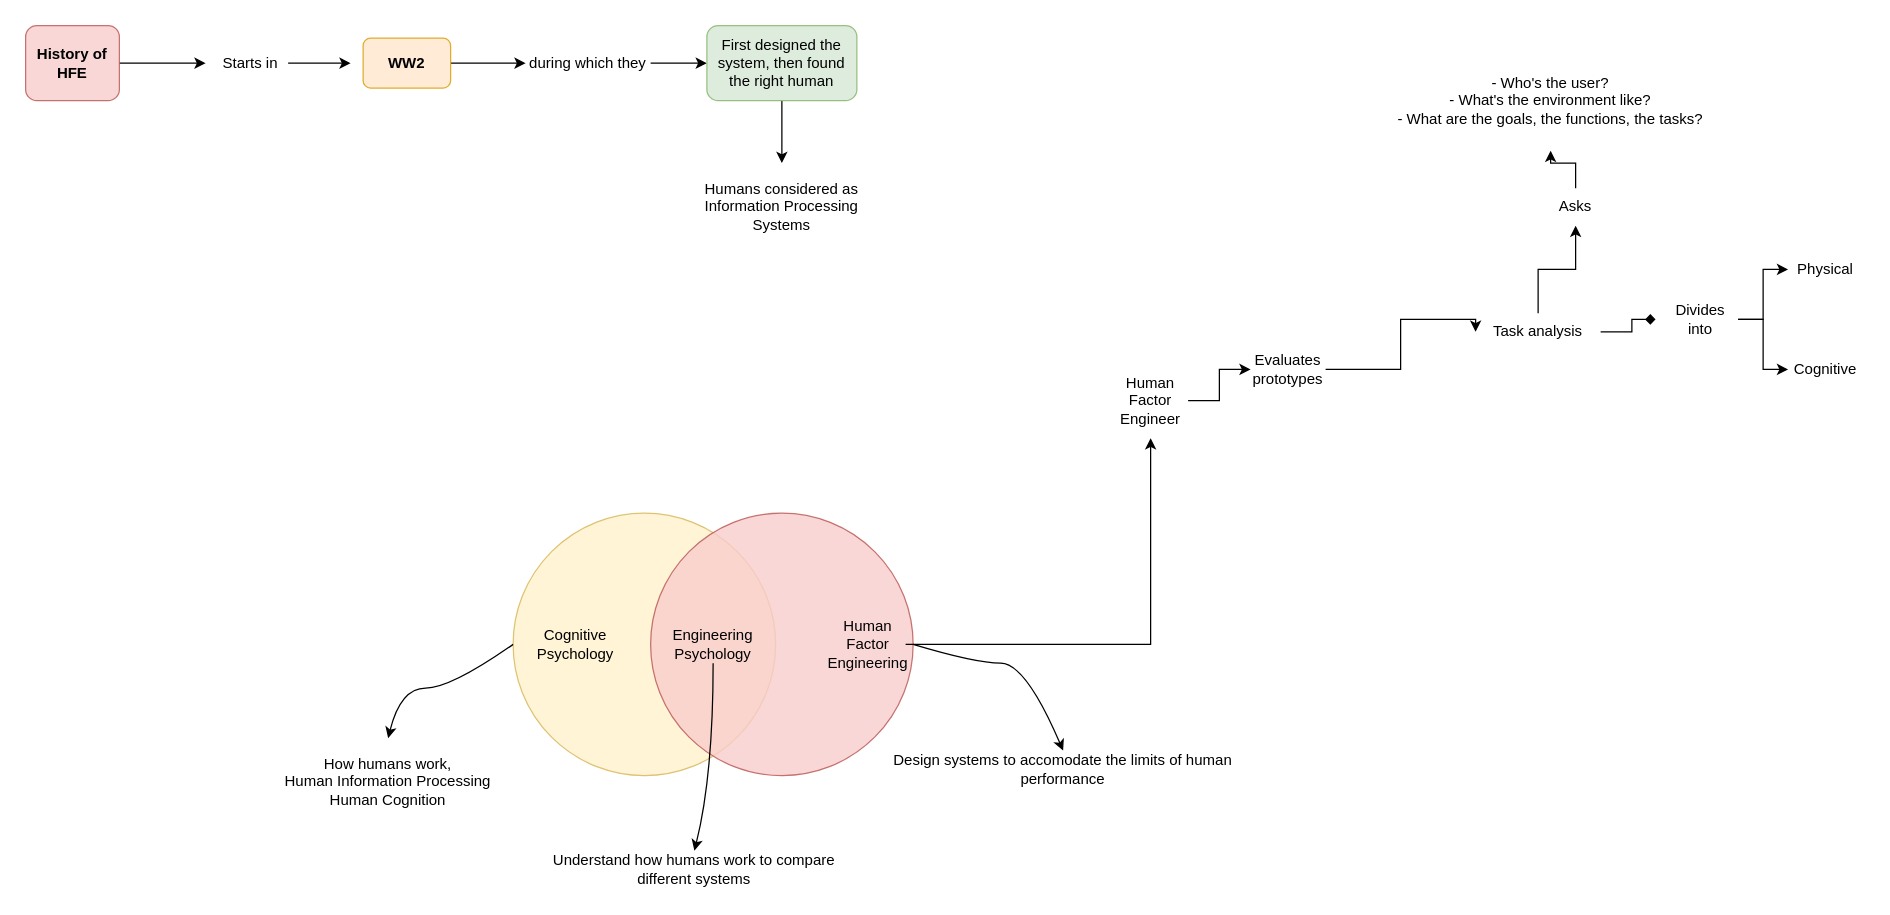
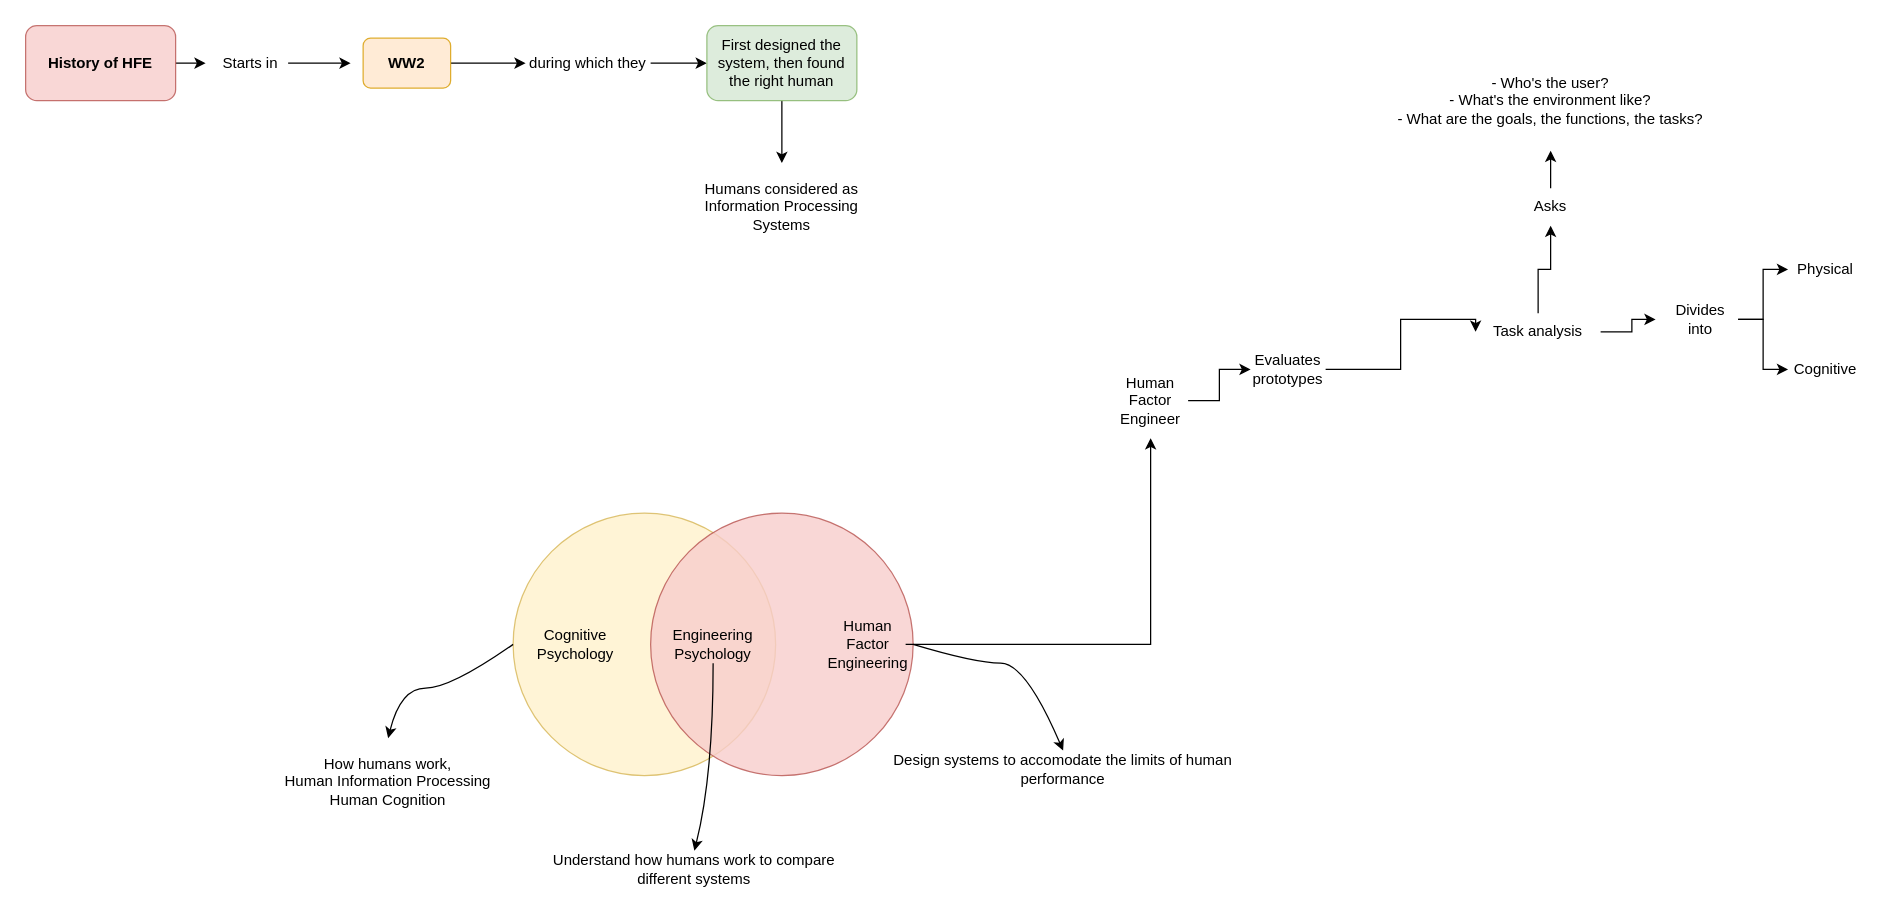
- <mxCell id="30" value="History of HFE" style="rounded=1;whiteSpace=wrap;html=1;opacity=80;fillColor=#f8cecc;strokeColor=#b85450;fontStyle=1" vertex="1" parent="1"><mxGeometry x="20" y="20" width="75" height="60" as="geometry" /></mxCell>
+ <mxCell id="30" value="History of HFE" style="rounded=1;whiteSpace=wrap;html=1;opacity=80;fillColor=#f8cecc;strokeColor=#b85450;fontStyle=1" vertex="1" parent="1"><mxGeometry x="20" y="20" width="120" height="60" as="geometry" /></mxCell>
- <mxCell id="27" value="Asks" style="text;html=1;strokeColor=none;fillColor=none;align=center;verticalAlign=middle;whiteSpace=wrap;rounded=0;opacity=80;" vertex="1" parent="1"><mxGeometry x="1230" y="150" width="60" height="30" as="geometry" /></mxCell>
+ <mxCell id="27" value="Asks" style="text;html=1;strokeColor=none;fillColor=none;align=center;verticalAlign=middle;whiteSpace=wrap;rounded=0;opacity=80;" vertex="1" parent="1"><mxGeometry x="1210" y="150" width="60" height="30" as="geometry" /></mxCell>
- <mxCell id="18" style="edgeStyle=orthogonalEdgeStyle;rounded=0;orthogonalLoop=1;jettySize=auto;html=1;targetPerimeterSpacing=6;endArrow=diamond;" edge="1" parent="1" source="20" target="24"><mxGeometry relative="1" as="geometry" /></mxCell>
+ <mxCell id="18" style="edgeStyle=orthogonalEdgeStyle;rounded=0;orthogonalLoop=1;jettySize=auto;html=1;targetPerimeterSpacing=6;" edge="1" parent="1" source="20" target="24"><mxGeometry relative="1" as="geometry" /></mxCell>
